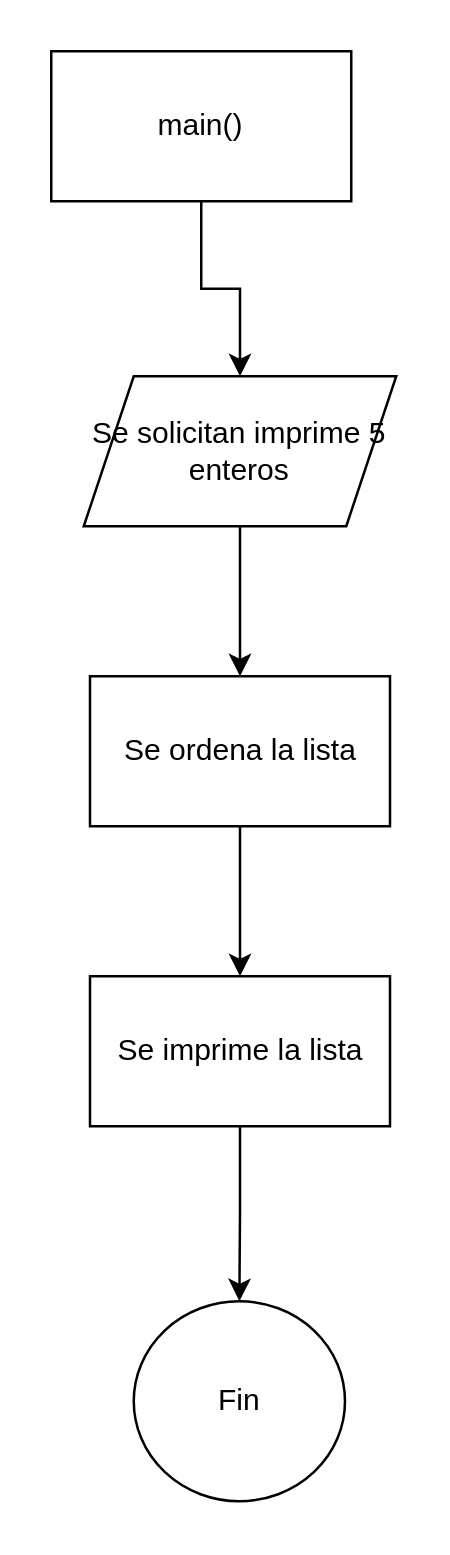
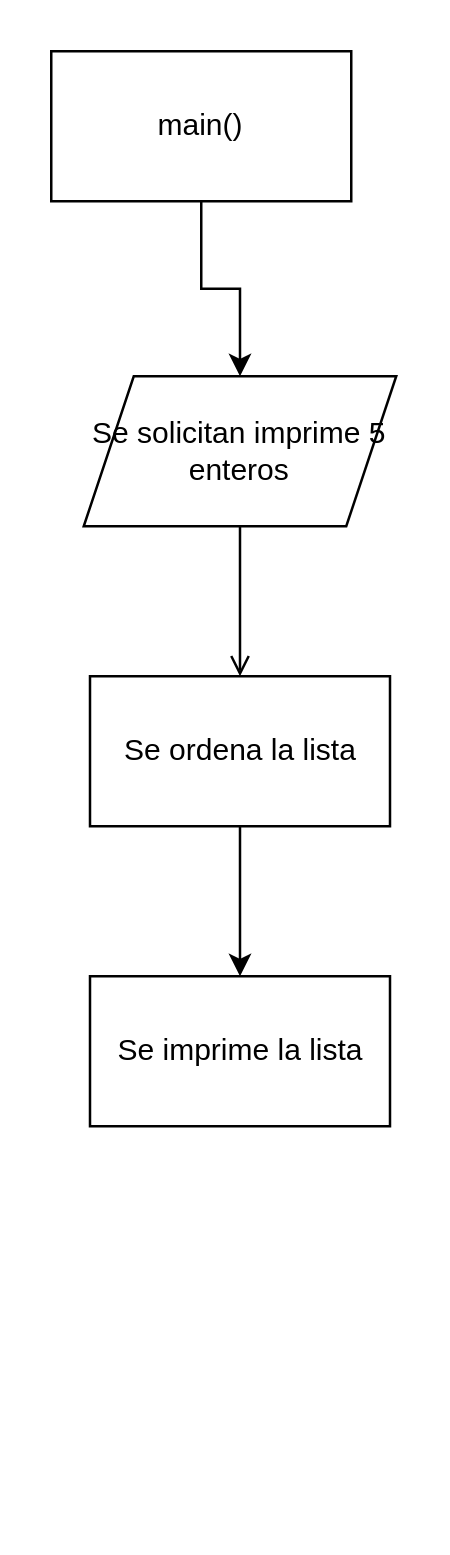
- <mxCell id="4" value="" style="edgeStyle=orthogonalEdgeStyle;rounded=0;orthogonalLoop=1;jettySize=auto;html=1;" edge="1" parent="1" source="5" target="7"><mxGeometry relative="1" as="geometry" /></mxCell>
+ <mxCell id="4" value="" style="edgeStyle=orthogonalEdgeStyle;rounded=0;orthogonalLoop=1;jettySize=auto;html=1;endArrow=open;" edge="1" parent="1" source="5" target="7"><mxGeometry relative="1" as="geometry" /></mxCell>
- <mxCell id="8" value="" style="edgeStyle=orthogonalEdgeStyle;rounded=0;orthogonalLoop=1;jettySize=auto;html=1;" edge="1" parent="1" source="9" target="10"><mxGeometry relative="1" as="geometry" /></mxCell>
- <mxCell id="10" value="Fin" style="ellipse;whiteSpace=wrap;html=1;rounded=0;" vertex="1" parent="1"><mxGeometry x="53" y="520" width="84.5" height="80" as="geometry" /></mxCell>
